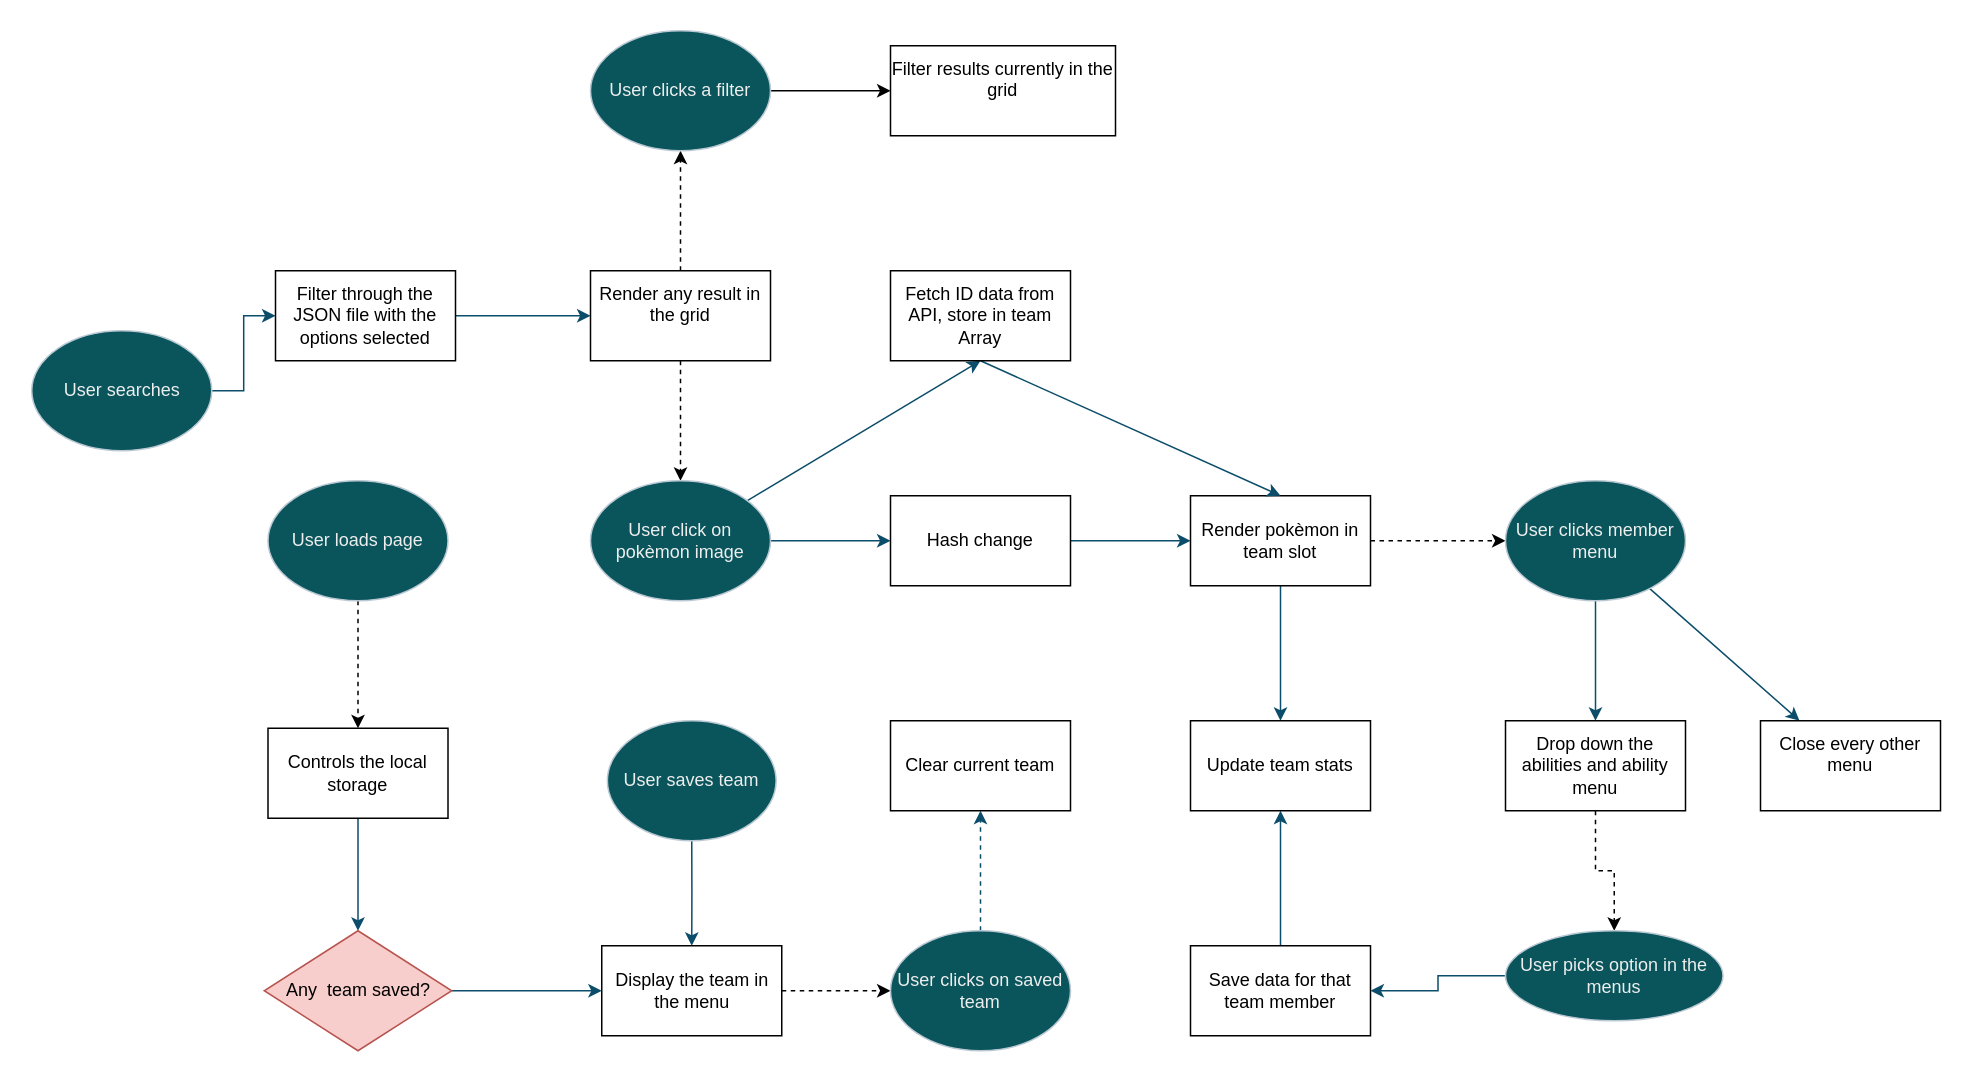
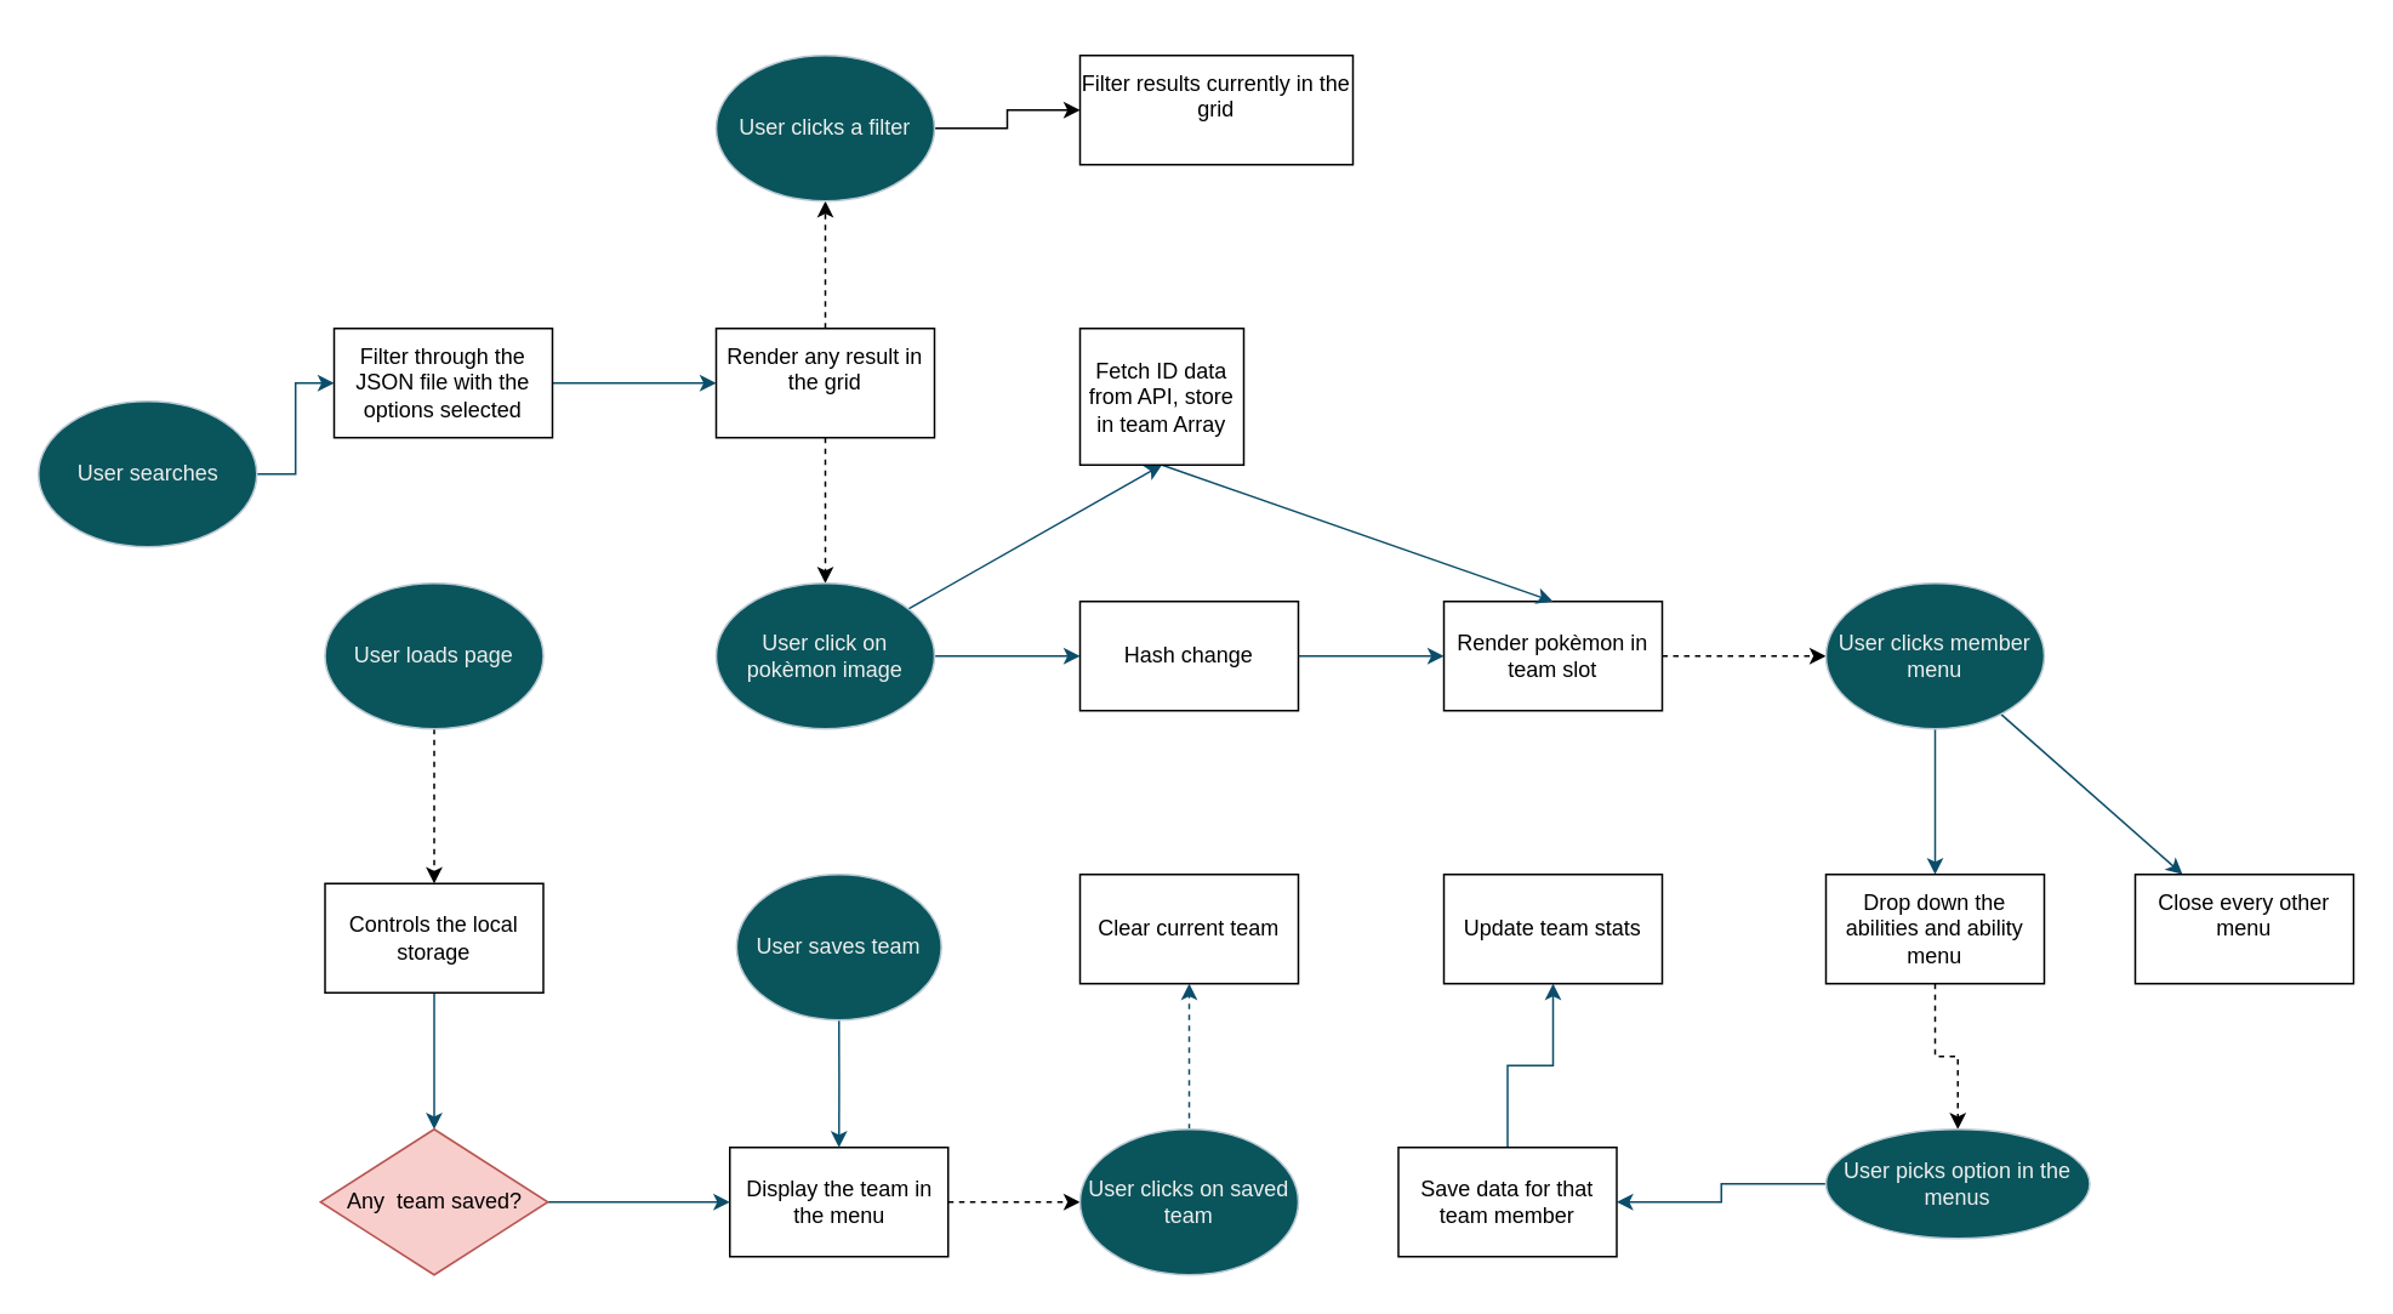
- <mxCell id="44" value="User clicks a filter" style="ellipse;whiteSpace=wrap;html=1;rounded=1;labelBackgroundColor=none;fillColor=#09555B;strokeColor=#BAC8D3;fontColor=#EEEEEE;" vertex="1" parent="1"><mxGeometry x="393" y="20" width="120" height="80" as="geometry" /></mxCell>
+ <mxCell id="44" value="User clicks a filter" style="ellipse;whiteSpace=wrap;html=1;rounded=1;labelBackgroundColor=none;fillColor=#09555B;strokeColor=#BAC8D3;fontColor=#EEEEEE;" vertex="1" parent="1"><mxGeometry x="393" y="30" width="120" height="80" as="geometry" /></mxCell>
- <mxCell id="31" value="Fetch ID data from API, store in team Array" style="rounded=0;whiteSpace=wrap;html=1;" parent="1" vertex="1"><mxGeometry x="593" y="180" width="120" height="60" as="geometry" /></mxCell>
+ <mxCell id="31" value="Fetch ID data from API, store in team Array" style="rounded=0;whiteSpace=wrap;html=1;" parent="1" vertex="1"><mxGeometry x="593" y="180" width="90" height="75" as="geometry" /></mxCell>
- <mxCell id="23" value="" style="edgeStyle=orthogonalEdgeStyle;rounded=0;orthogonalLoop=1;jettySize=auto;html=1;strokeColor=#0B4D6A;" parent="1" source="24" target="41" edge="1"><mxGeometry relative="1" as="geometry" /></mxCell>
- <mxCell id="35" value="Save data for that team member" style="rounded=0;whiteSpace=wrap;html=1;" parent="1" vertex="1"><mxGeometry x="793" y="630" width="120" height="60" as="geometry" /></mxCell>
+ <mxCell id="35" value="Save data for that team member" style="rounded=0;whiteSpace=wrap;html=1;" parent="1" vertex="1"><mxGeometry x="768" y="630" width="120" height="60" as="geometry" /></mxCell>
